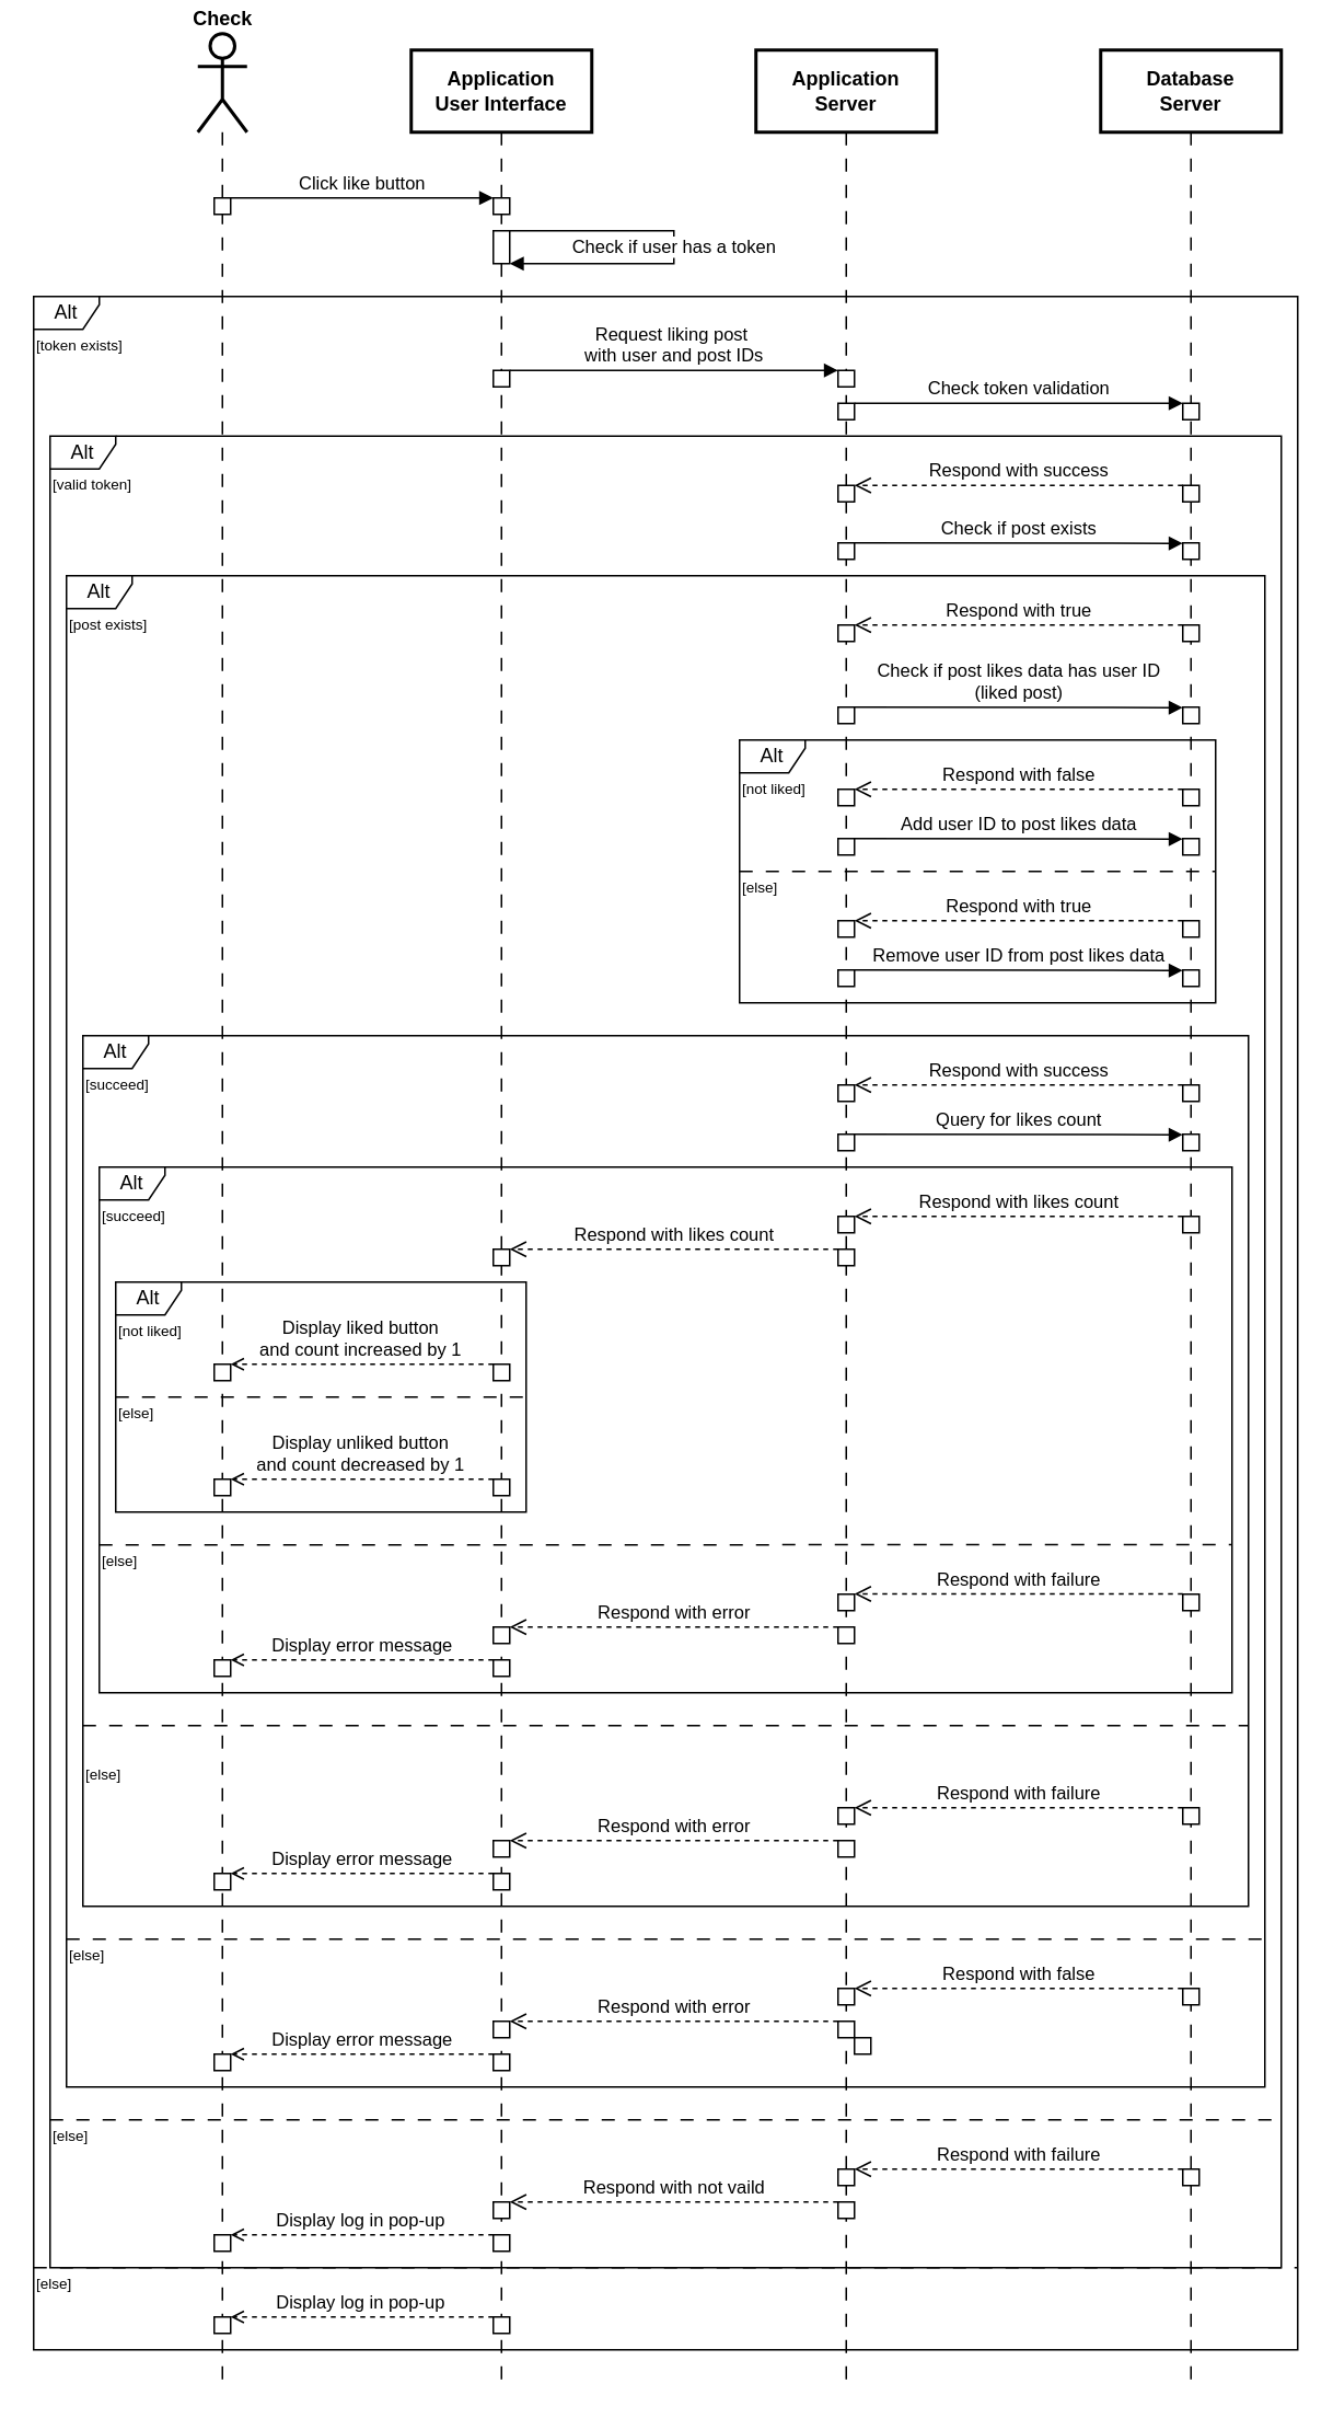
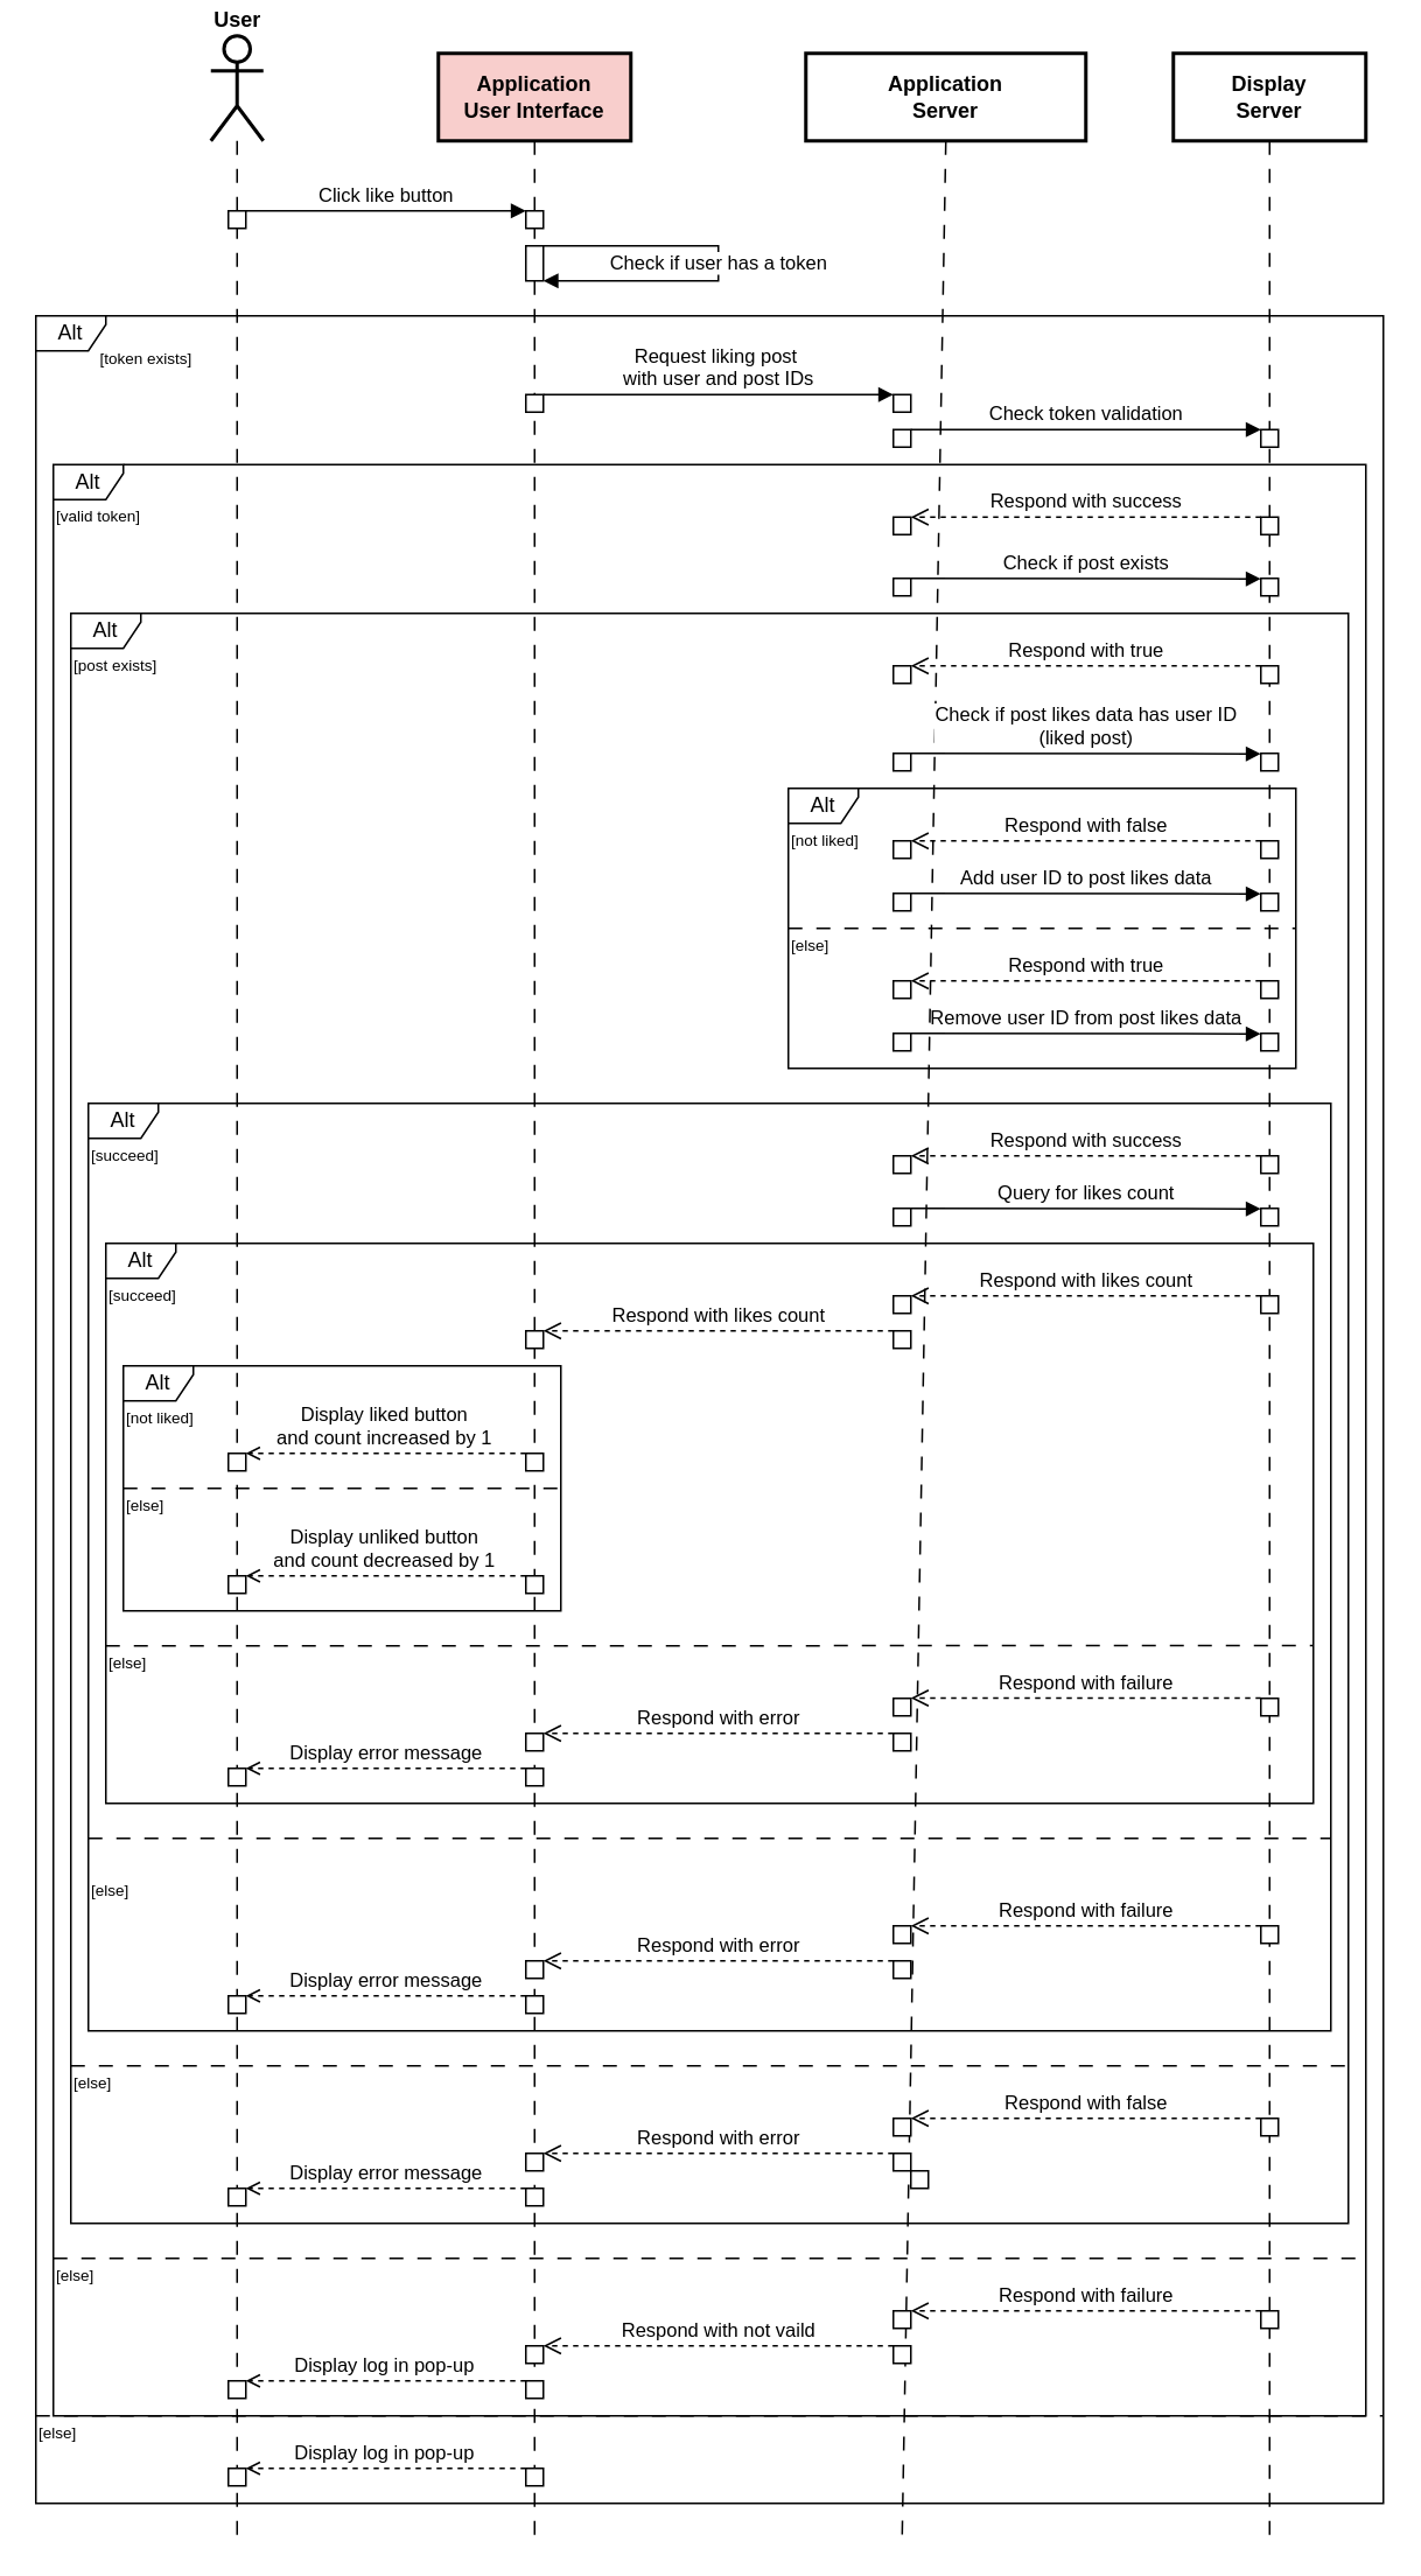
- <mxCell id="23" value="Check" style="shape=umlActor;verticalLabelPosition=top;verticalAlign=bottom;html=1;strokeWidth=2;fontStyle=1;labelBorderColor=none;labelPosition=center;align=center;" parent="1" vertex="1"><mxGeometry x="120" y="20" width="30" height="60" as="geometry" /></mxCell>
+ <mxCell id="23" value="User" style="shape=umlActor;verticalLabelPosition=top;verticalAlign=bottom;html=1;strokeWidth=2;fontStyle=1;labelBorderColor=none;labelPosition=center;align=center;" parent="1" vertex="1"><mxGeometry x="120" y="20" width="30" height="60" as="geometry" /></mxCell>
- <mxCell id="22" value="Application&lt;div&gt;User Interface&lt;/div&gt;" style="html=1;whiteSpace=wrap;strokeWidth=2;fontStyle=1" parent="1" vertex="1"><mxGeometry x="250" y="30" width="110" height="50" as="geometry" /></mxCell>
+ <mxCell id="22" value="Application&lt;div&gt;User Interface&lt;/div&gt;" style="html=1;whiteSpace=wrap;strokeWidth=2;fontStyle=1;fillColor=#f8cecc;" parent="1" vertex="1"><mxGeometry x="250" y="30" width="110" height="50" as="geometry" /></mxCell>
- <mxCell id="24" value="Application&lt;div&gt;Server&lt;/div&gt;" style="html=1;whiteSpace=wrap;strokeWidth=2;fontStyle=1" parent="1" vertex="1"><mxGeometry x="460" y="30" width="110" height="50" as="geometry" /></mxCell>
+ <mxCell id="24" value="Application&lt;div&gt;Server&lt;/div&gt;" style="html=1;whiteSpace=wrap;strokeWidth=2;fontStyle=1" parent="1" vertex="1"><mxGeometry x="460" y="30" width="160" height="50" as="geometry" /></mxCell>
- <mxCell id="25" value="Database&lt;div&gt;Server&lt;/div&gt;" style="html=1;whiteSpace=wrap;strokeWidth=2;fontStyle=1" parent="1" vertex="1"><mxGeometry x="670" y="30" width="110" height="50" as="geometry" /></mxCell>
+ <mxCell id="25" value="Display&lt;div&gt;Server&lt;/div&gt;" style="html=1;whiteSpace=wrap;strokeWidth=2;fontStyle=1" parent="1" vertex="1"><mxGeometry x="670" y="30" width="110" height="50" as="geometry" /></mxCell>
- <mxCell id="13" value="&lt;font style=&quot;font-size: 9px;&quot;&gt;[token exists&lt;/font&gt;&lt;span style=&quot;background-color: initial;&quot;&gt;]&lt;/span&gt;" style="text;strokeColor=none;align=left;fillColor=none;html=1;verticalAlign=middle;whiteSpace=wrap;rounded=0;fontSize=9;" parent="1" vertex="1"><mxGeometry x="20" y="200" width="60" height="20" as="geometry" /></mxCell>
+ <mxCell id="13" value="&lt;font style=&quot;font-size: 9px;&quot;&gt;[token exists&lt;/font&gt;&lt;span style=&quot;background-color: initial;&quot;&gt;]&lt;/span&gt;" style="text;strokeColor=none;align=left;fillColor=none;html=1;verticalAlign=middle;whiteSpace=wrap;rounded=0;fontSize=9;" parent="1" vertex="1"><mxGeometry x="55" y="195" width="60" height="20" as="geometry" /></mxCell>
